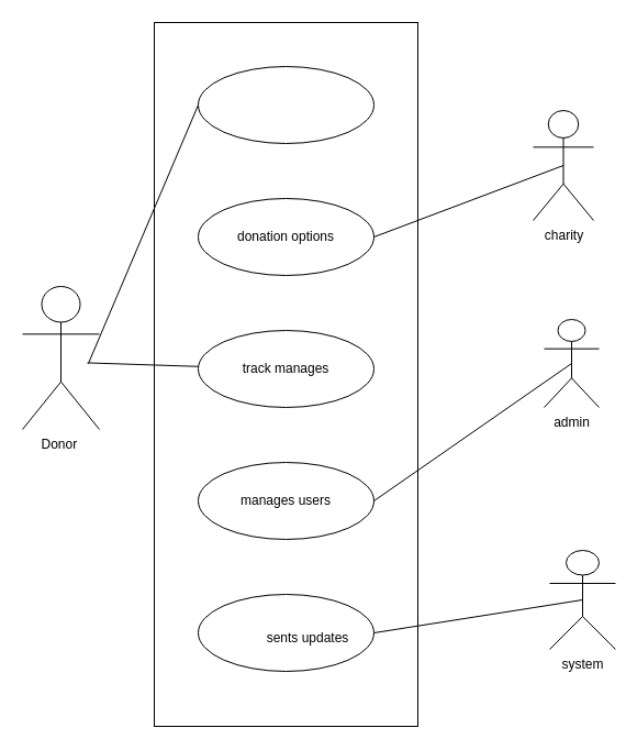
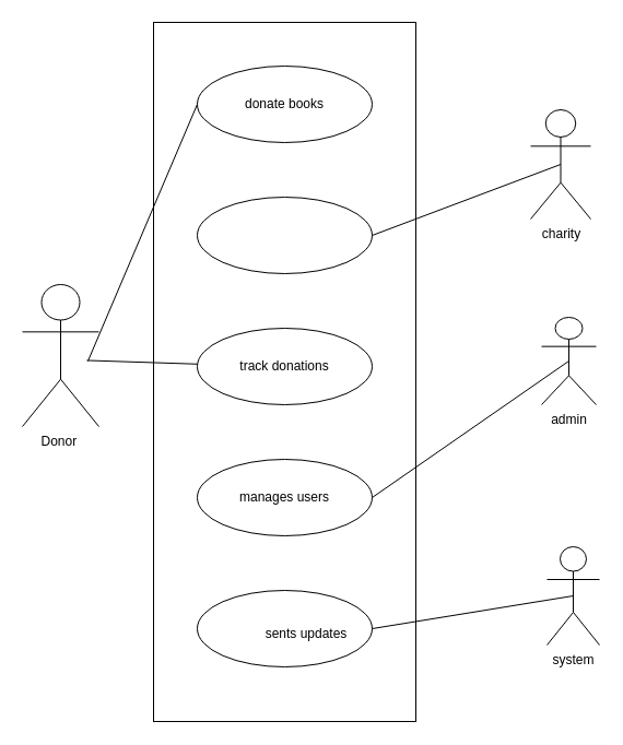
+ <mxCell id="14" value="donate books" style="text;html=1;align=center;verticalAlign=middle;whiteSpace=wrap;rounded=0;" vertex="1" parent="1"><mxGeometry x="220" y="80" width="80" height="30" as="geometry" /></mxCell>
- <mxCell id="15" value="donation options" style="text;html=1;align=center;verticalAlign=middle;whiteSpace=wrap;rounded=0;" vertex="1" parent="1"><mxGeometry x="205" y="200" width="110" height="30" as="geometry" /></mxCell>
- <mxCell id="16" value="track manages" style="text;html=1;align=center;verticalAlign=middle;whiteSpace=wrap;rounded=0;" vertex="1" parent="1"><mxGeometry x="205" y="320" width="110" height="30" as="geometry" /></mxCell>
+ <mxCell id="16" value="track donations" style="text;html=1;align=center;verticalAlign=middle;whiteSpace=wrap;rounded=0;" vertex="1" parent="1"><mxGeometry x="205" y="320" width="110" height="30" as="geometry" /></mxCell>
- <mxCell id="13" value="system" style="shape=umlActor;verticalLabelPosition=bottom;verticalAlign=top;html=1;outlineConnect=0;" vertex="1" parent="1"><mxGeometry x="500" y="500" width="60" height="90" as="geometry" /></mxCell>
+ <mxCell id="13" value="system" style="shape=umlActor;verticalLabelPosition=bottom;verticalAlign=top;html=1;outlineConnect=0;" vertex="1" parent="1"><mxGeometry x="500" y="500" width="48" height="90" as="geometry" /></mxCell>
